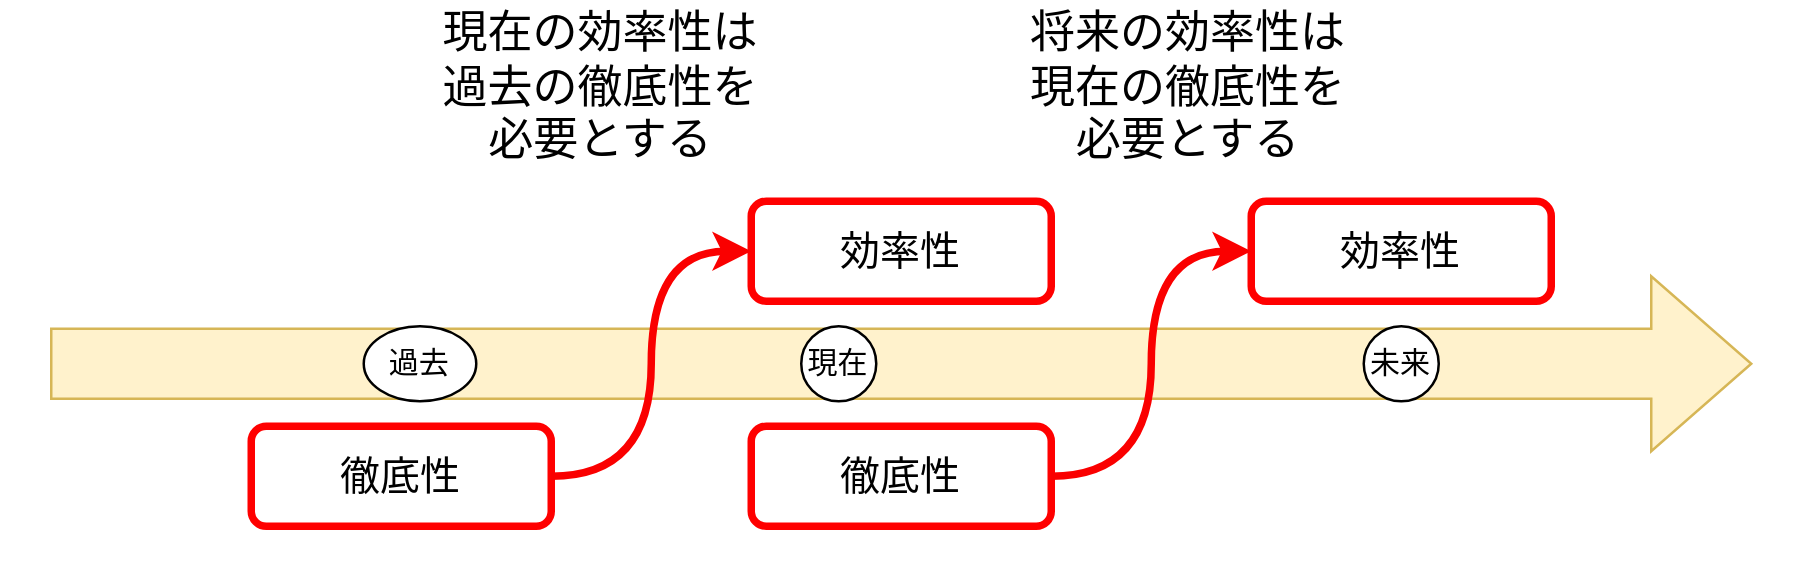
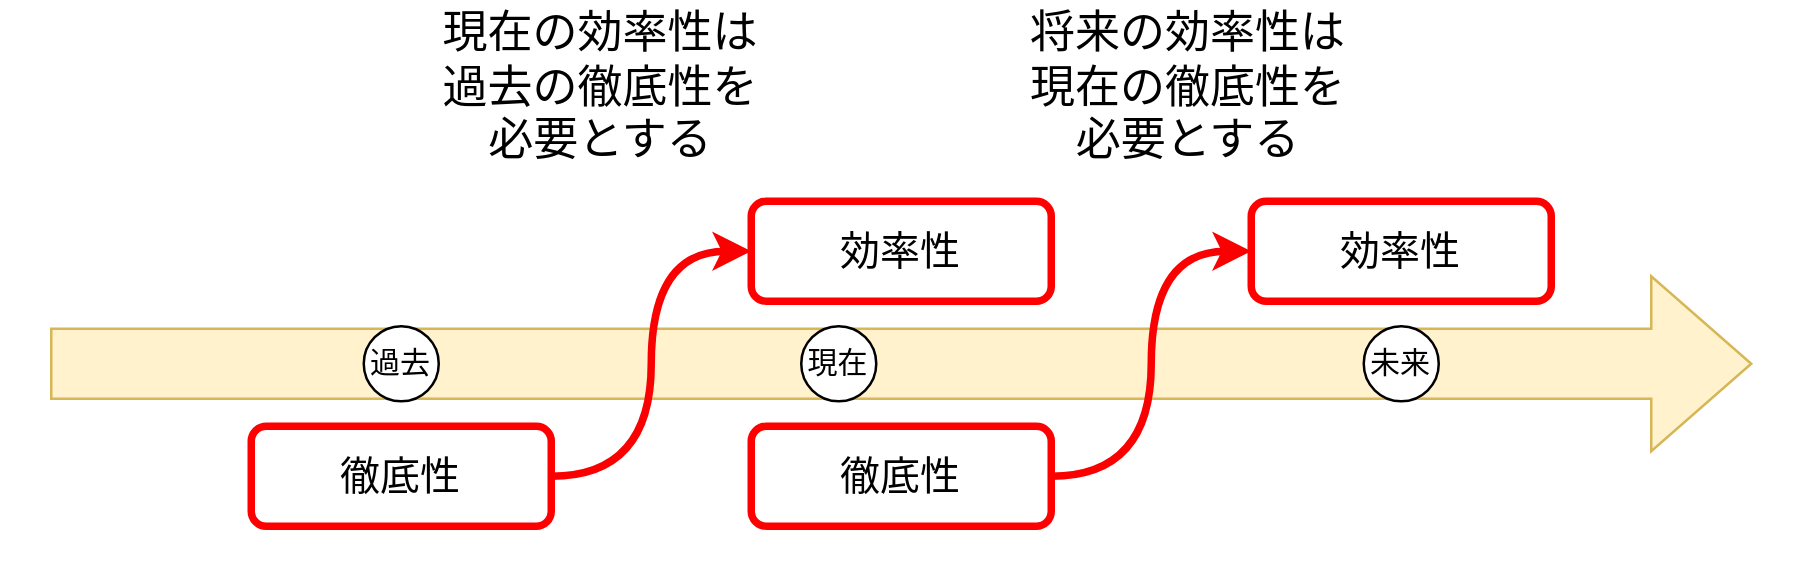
- <mxCell id="4" value="過去" style="ellipse;whiteSpace=wrap;html=1;aspect=fixed;" vertex="1" parent="1"><mxGeometry x="145" y="130" width="45" height="30" as="geometry" /></mxCell>
+ <mxCell id="4" value="過去" style="ellipse;whiteSpace=wrap;html=1;aspect=fixed;" vertex="1" parent="1"><mxGeometry x="145" y="130" width="30" height="30" as="geometry" /></mxCell>
